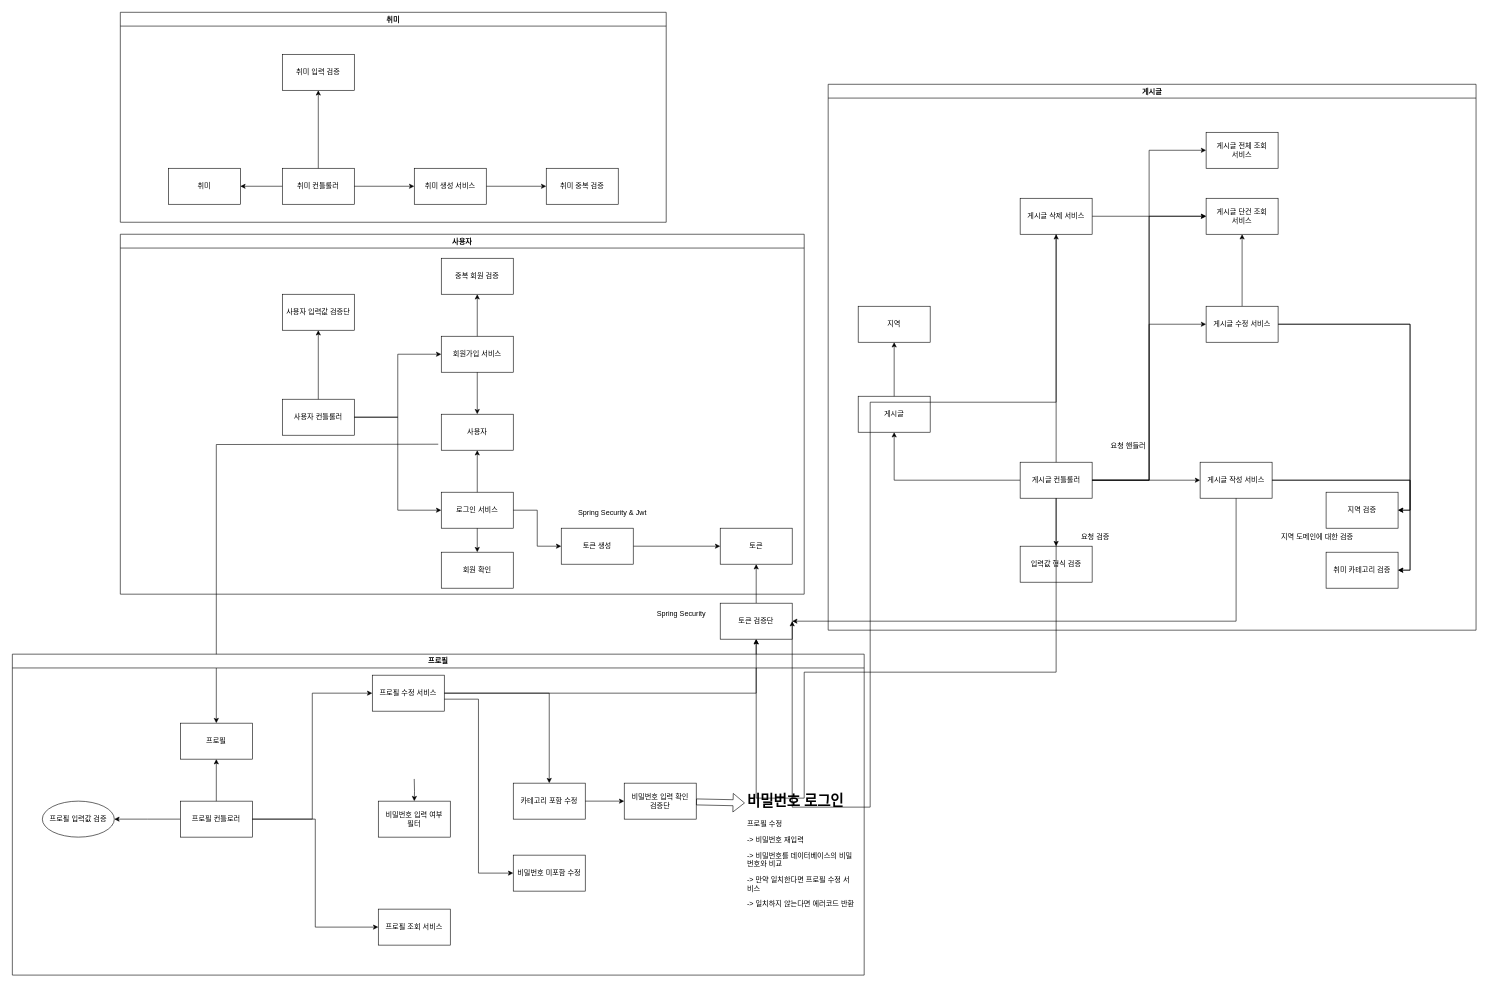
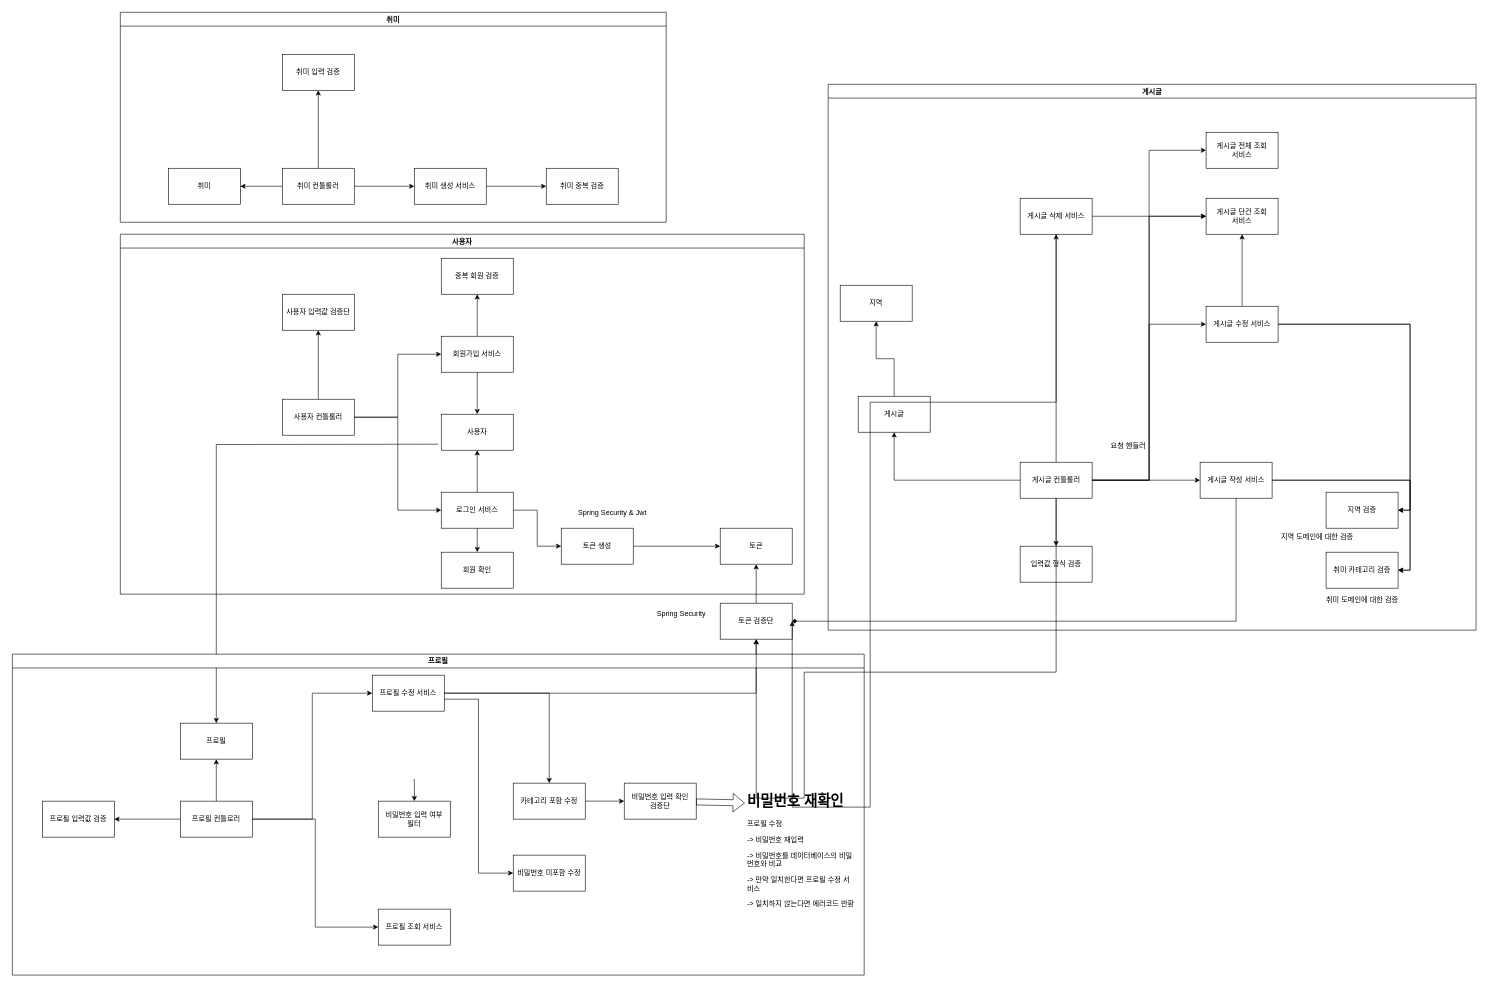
- <mxCell id="62" value="지역" style="rounded=0;whiteSpace=wrap;html=1;" parent="60" vertex="1"><mxGeometry x="50" y="370" width="120" height="60" as="geometry" /></mxCell>
+ <mxCell id="62" value="지역" style="rounded=0;whiteSpace=wrap;html=1;" parent="60" vertex="1"><mxGeometry x="20" y="335" width="120" height="60" as="geometry" /></mxCell>
- <mxCell id="75" value="요청 검증" style="text;html=1;align=center;verticalAlign=middle;resizable=0;points=[];autosize=1;strokeColor=none;fillColor=none;" vertex="1" parent="60"><mxGeometry x="410" y="740" width="70" height="30" as="geometry" /></mxCell>
+ <mxCell id="76" value="취미 도메인에 대한 검증" style="text;html=1;align=center;verticalAlign=middle;resizable=0;points=[];autosize=1;strokeColor=none;fillColor=none;" vertex="1" parent="60"><mxGeometry x="815" y="845" width="150" height="30" as="geometry" /></mxCell>
- <mxCell id="92" style="edgeStyle=orthogonalEdgeStyle;rounded=0;orthogonalLoop=1;jettySize=auto;html=1;entryX=1;entryY=0.5;entryDx=0;entryDy=0;" edge="1" parent="1" source="68" target="3"><mxGeometry relative="1" as="geometry"><Array as="points"><mxPoint x="2060" y="1035" /></Array></mxGeometry></mxCell>
+ <mxCell id="92" style="edgeStyle=orthogonalEdgeStyle;rounded=0;orthogonalLoop=1;jettySize=auto;html=1;entryX=1;entryY=0.5;entryDx=0;entryDy=0;endArrow=diamond;" edge="1" parent="1" source="68" target="3"><mxGeometry relative="1" as="geometry"><Array as="points"><mxPoint x="2060" y="1035" /></Array></mxGeometry></mxCell>
- <mxCell id="47" value="프로필 입력값 검증" style="ellipse;whiteSpace=wrap;html=1;" vertex="1" parent="39"><mxGeometry x="50" y="245" width="120" height="60" as="geometry" /></mxCell>
+ <mxCell id="47" value="프로필 입력값 검증" style="rounded=0;whiteSpace=wrap;html=1;" vertex="1" parent="39"><mxGeometry x="50" y="245" width="120" height="60" as="geometry" /></mxCell>
- <mxCell id="49" value="&lt;h1&gt;비밀번호 로그인&lt;/h1&gt;&lt;p&gt;프로필 수정&amp;nbsp;&lt;/p&gt;&lt;p&gt;-&amp;gt; 비밀번호 재입력&lt;/p&gt;&lt;p&gt;-&amp;gt; 비밀번호를 데이터베이스의 비밀번호와 비교&lt;/p&gt;&lt;p&gt;-&amp;gt; 만약 일치한다면 프로필 수정 서비스&lt;/p&gt;&lt;p&gt;-&amp;gt; 일치하지 않는다면 에러코드 반환&lt;/p&gt;" style="text;html=1;strokeColor=none;fillColor=none;spacing=5;spacingTop=-20;whiteSpace=wrap;overflow=hidden;rounded=0;" vertex="1" parent="39"><mxGeometry x="1220" y="225" width="190" height="240" as="geometry" /></mxCell>
+ <mxCell id="49" value="&lt;h1&gt;비밀번호 재확인&lt;/h1&gt;&lt;p&gt;프로필 수정&amp;nbsp;&lt;/p&gt;&lt;p&gt;-&amp;gt; 비밀번호 재입력&lt;/p&gt;&lt;p&gt;-&amp;gt; 비밀번호를 데이터베이스의 비밀번호와 비교&lt;/p&gt;&lt;p&gt;-&amp;gt; 만약 일치한다면 프로필 수정 서비스&lt;/p&gt;&lt;p&gt;-&amp;gt; 일치하지 않는다면 에러코드 반환&lt;/p&gt;" style="text;html=1;strokeColor=none;fillColor=none;spacing=5;spacingTop=-20;whiteSpace=wrap;overflow=hidden;rounded=0;" vertex="1" parent="39"><mxGeometry x="1220" y="225" width="190" height="240" as="geometry" /></mxCell>
